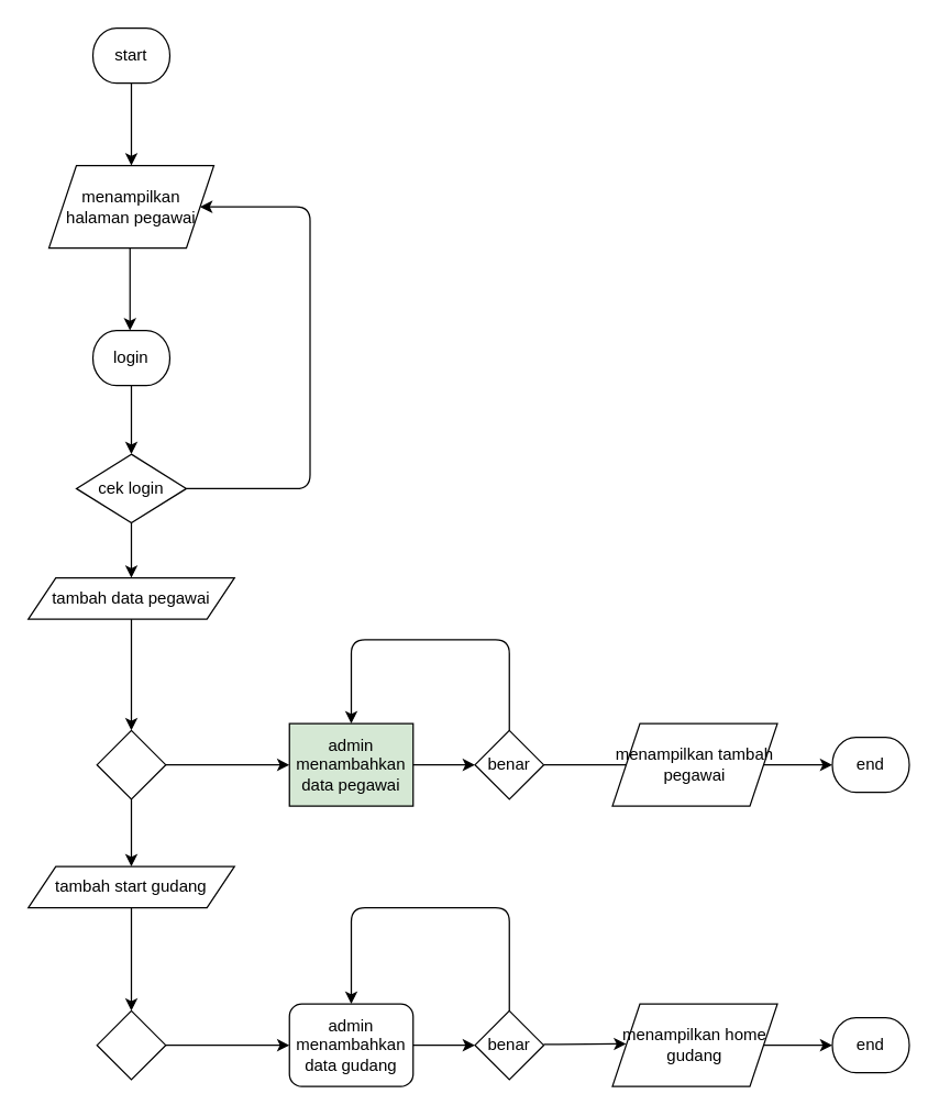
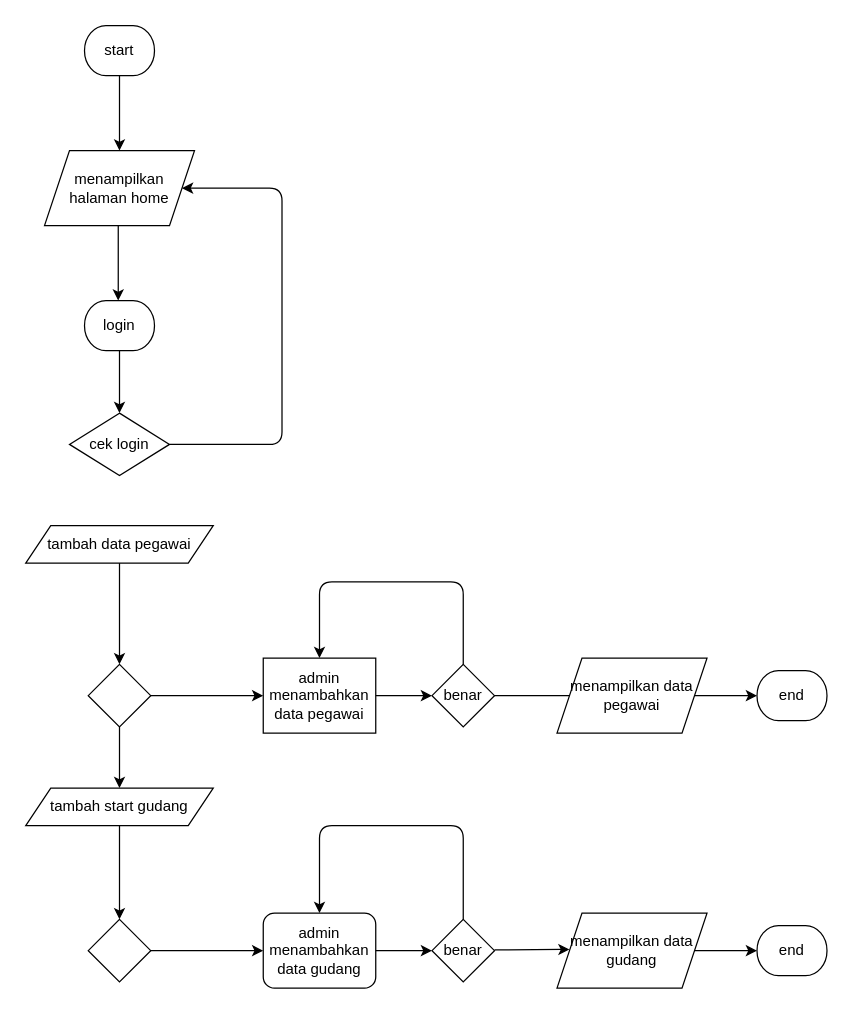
- <mxCell id="20" value="menampilkan halaman pegawai" style="shape=parallelogram;perimeter=parallelogramPerimeter;whiteSpace=wrap;html=1;fixedSize=1;strokeWidth=1;fontFamily=Helvetica;fontSize=12;" vertex="1" parent="1"><mxGeometry x="35" y="120" width="120" height="60" as="geometry" /></mxCell>
+ <mxCell id="20" value="menampilkan halaman home" style="shape=parallelogram;perimeter=parallelogramPerimeter;whiteSpace=wrap;html=1;fixedSize=1;strokeWidth=1;fontFamily=Helvetica;fontSize=12;" vertex="1" parent="1"><mxGeometry x="35" y="120" width="120" height="60" as="geometry" /></mxCell>
- <mxCell id="12" value="" style="endArrow=classic;html=1;fontFamily=Helvetica;fontSize=12;entryX=0.5;entryY=0;entryDx=0;entryDy=0;" edge="1" parent="1" source="3" target="4"><mxGeometry width="50" height="50" relative="1" as="geometry"><mxPoint x="-185" y="440" as="sourcePoint" /><mxPoint x="-135" y="390" as="targetPoint" /></mxGeometry></mxCell>
- <mxCell id="15" value="admin menambahkan data pegawai" style="rounded=0;whiteSpace=wrap;html=1;strokeWidth=1;fontFamily=Helvetica;fontSize=12;fillColor=#d5e8d4;" vertex="1" parent="1"><mxGeometry x="210" y="526" width="90" height="60" as="geometry" /></mxCell>
+ <mxCell id="15" value="admin menambahkan data pegawai" style="rounded=0;whiteSpace=wrap;html=1;strokeWidth=1;fontFamily=Helvetica;fontSize=12;" vertex="1" parent="1"><mxGeometry x="210" y="526" width="90" height="60" as="geometry" /></mxCell>
- <mxCell id="21" value="menampilkan tambah pegawai" style="shape=parallelogram;perimeter=parallelogramPerimeter;whiteSpace=wrap;html=1;fixedSize=1;strokeWidth=1;fontFamily=Helvetica;fontSize=12;" vertex="1" parent="1"><mxGeometry x="445" y="526" width="120" height="60" as="geometry" /></mxCell>
+ <mxCell id="21" value="menampilkan data pegawai" style="shape=parallelogram;perimeter=parallelogramPerimeter;whiteSpace=wrap;html=1;fixedSize=1;strokeWidth=1;fontFamily=Helvetica;fontSize=12;" vertex="1" parent="1"><mxGeometry x="445" y="526" width="120" height="60" as="geometry" /></mxCell>
- <mxCell id="30" value="menampilkan home gudang" style="shape=parallelogram;perimeter=parallelogramPerimeter;whiteSpace=wrap;html=1;fixedSize=1;strokeWidth=1;fontFamily=Helvetica;fontSize=12;" vertex="1" parent="1"><mxGeometry x="445" y="730" width="120" height="60" as="geometry" /></mxCell>
+ <mxCell id="30" value="menampilkan data gudang" style="shape=parallelogram;perimeter=parallelogramPerimeter;whiteSpace=wrap;html=1;fixedSize=1;strokeWidth=1;fontFamily=Helvetica;fontSize=12;" vertex="1" parent="1"><mxGeometry x="445" y="730" width="120" height="60" as="geometry" /></mxCell>
